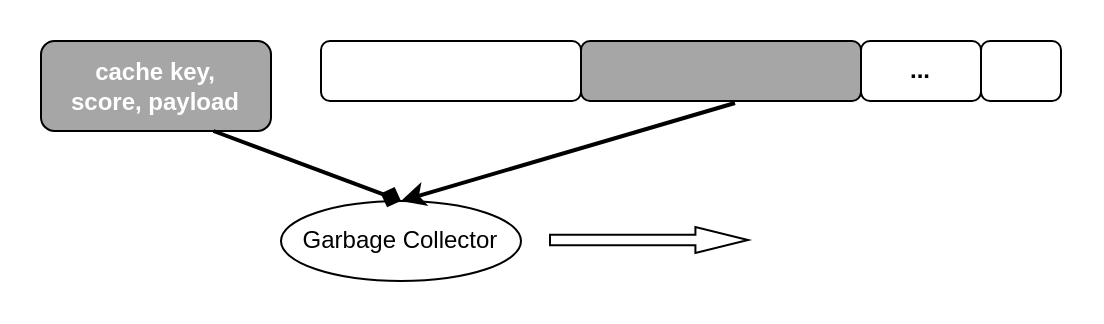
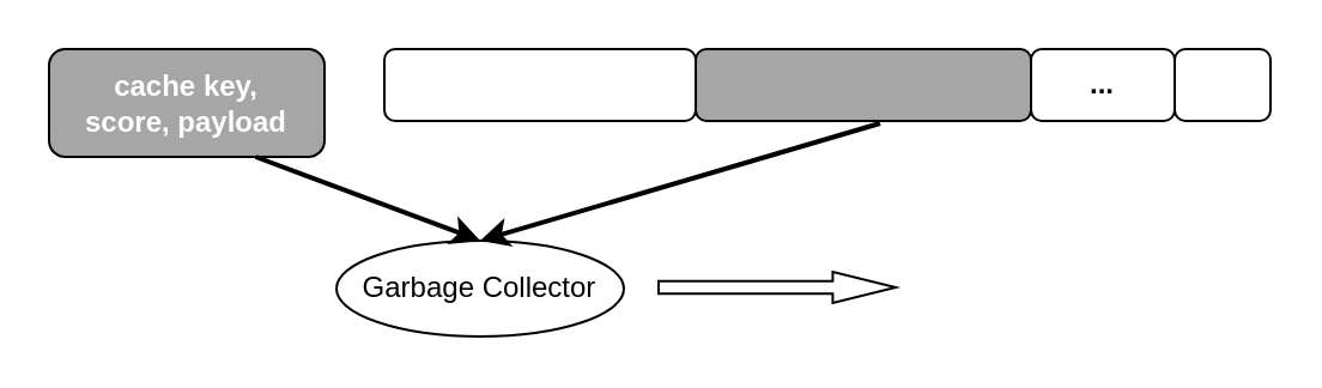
- <mxCell id="9" value="" style="endArrow=diamond;html=1;rounded=0;entryX=0.5;entryY=0;entryDx=0;entryDy=0;exitX=0.75;exitY=1;exitDx=0;exitDy=0;strokeWidth=2;" edge="1" parent="1" source="2" target="7"><mxGeometry width="50" height="50" relative="1" as="geometry"><mxPoint x="270" y="80" as="sourcePoint" /><mxPoint x="320" y="30" as="targetPoint" /></mxGeometry></mxCell>
+ <mxCell id="9" value="" style="endArrow=classic;html=1;rounded=0;entryX=0.5;entryY=0;entryDx=0;entryDy=0;exitX=0.75;exitY=1;exitDx=0;exitDy=0;strokeWidth=2;" edge="1" parent="1" source="2" target="7"><mxGeometry width="50" height="50" relative="1" as="geometry"><mxPoint x="270" y="80" as="sourcePoint" /><mxPoint x="320" y="30" as="targetPoint" /></mxGeometry></mxCell>
